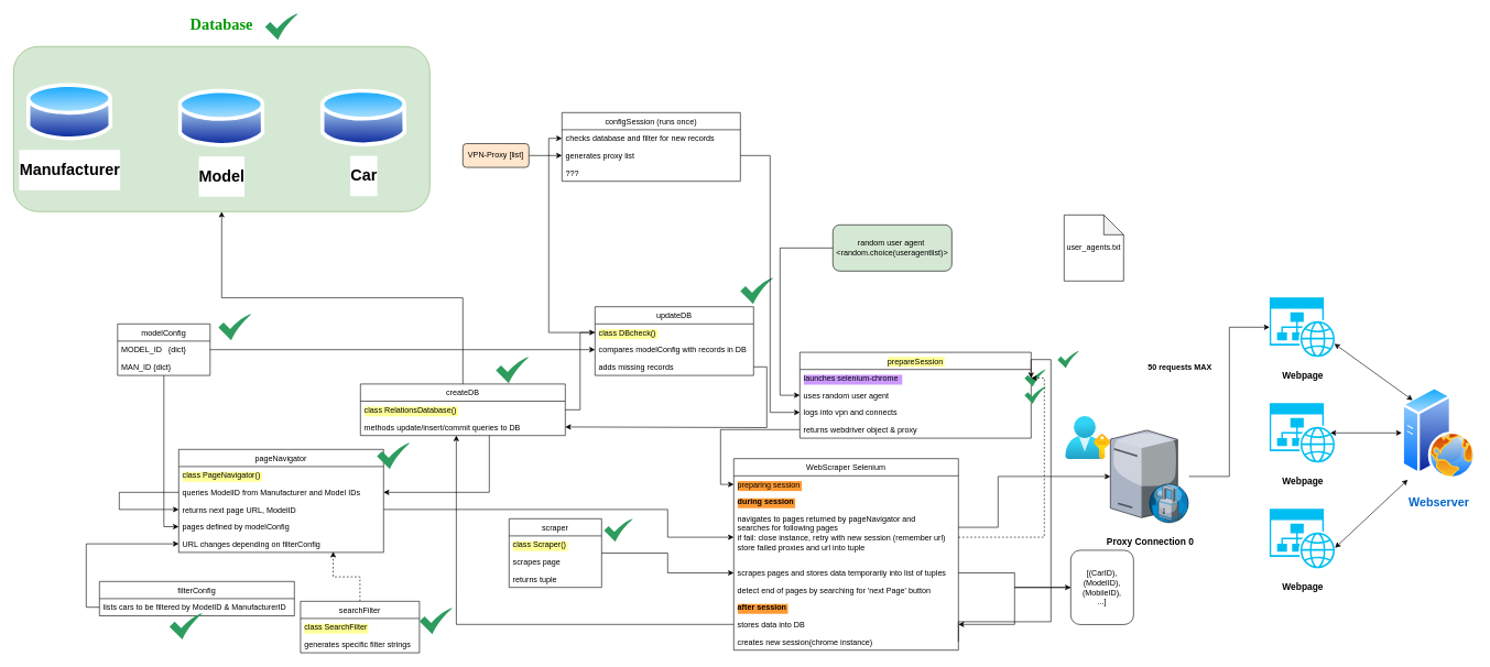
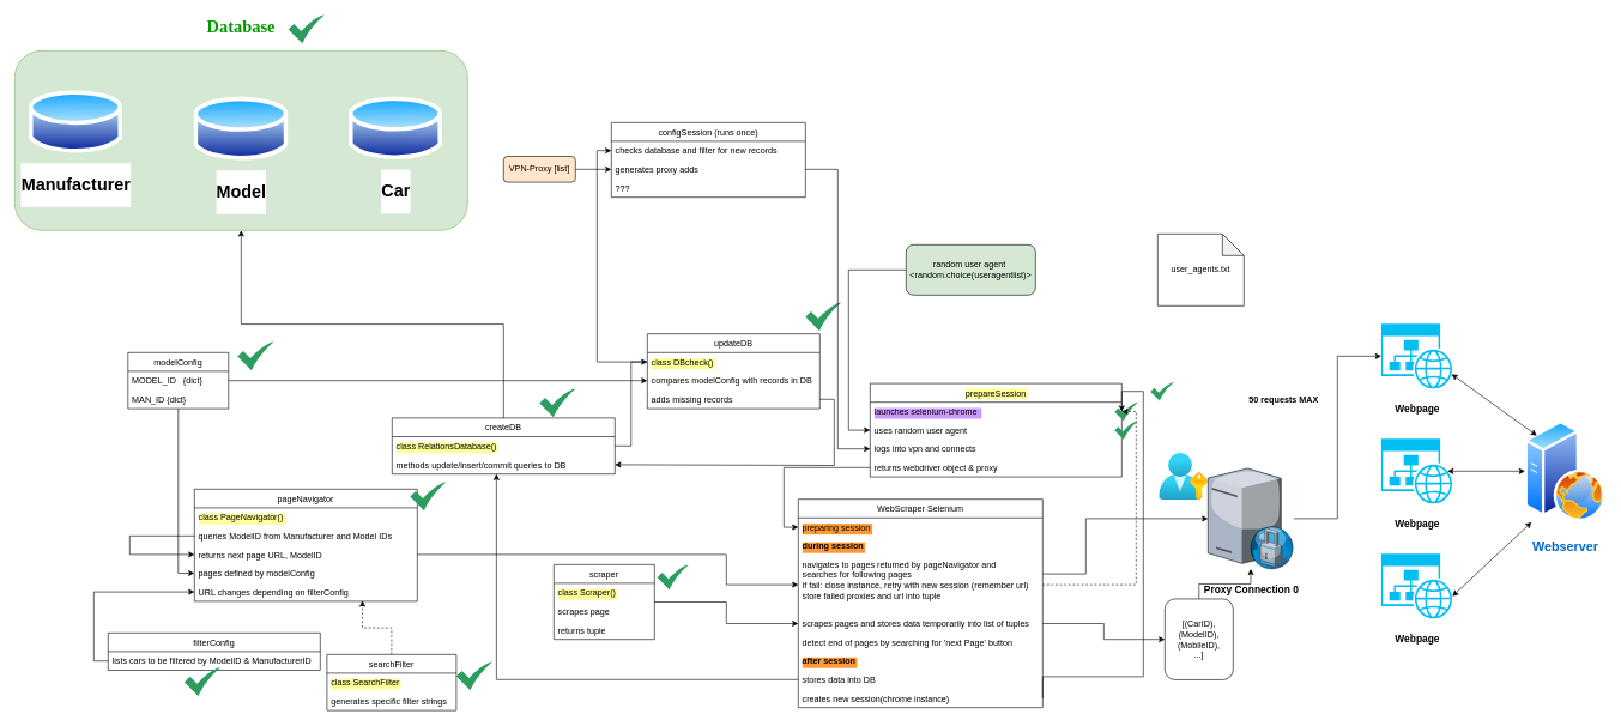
- <mxCell id="87" value="generates proxy list" style="text;strokeColor=none;fillColor=none;align=left;verticalAlign=top;spacingLeft=4;spacingRight=4;overflow=hidden;rotatable=0;points=[[0,0.5],[1,0.5]];portConstraint=eastwest;" vertex="1" parent="85"><mxGeometry y="52" width="270" height="26" as="geometry" /></mxCell>
+ <mxCell id="87" value="generates proxy adds" style="text;strokeColor=none;fillColor=none;align=left;verticalAlign=top;spacingLeft=4;spacingRight=4;overflow=hidden;rotatable=0;points=[[0,0.5],[1,0.5]];portConstraint=eastwest;" vertex="1" parent="85"><mxGeometry y="52" width="270" height="26" as="geometry" /></mxCell>
- <mxCell id="83" value="user_agents.txt" style="shape=note;whiteSpace=wrap;html=1;backgroundOutline=1;darkOpacity=0.05;" parent="1" vertex="1"><mxGeometry x="1610" y="325" width="90" height="100" as="geometry" /></mxCell>
+ <mxCell id="83" value="user_agents.txt" style="shape=note;whiteSpace=wrap;html=1;backgroundOutline=1;darkOpacity=0.05;" parent="1" vertex="1"><mxGeometry x="1610" y="325" width="120" height="100" as="geometry" /></mxCell>
- <mxCell id="50" style="edgeStyle=orthogonalEdgeStyle;rounded=0;orthogonalLoop=1;jettySize=auto;html=1;entryX=1;entryY=0.5;entryDx=0;entryDy=0;" parent="1" source="51" target="43" edge="1"><mxGeometry relative="1" as="geometry"><Array as="points"><mxPoint x="740" y="745" /></Array></mxGeometry></mxCell>
- <mxCell id="47" style="edgeStyle=orthogonalEdgeStyle;rounded=0;orthogonalLoop=1;jettySize=auto;html=1;entryX=1;entryY=0.5;entryDx=0;entryDy=0;fontColor=#4D4D4D;" parent="1" source="48" target="23" edge="1"><mxGeometry relative="1" as="geometry" /></mxCell>
+ <mxCell id="47" style="edgeStyle=orthogonalEdgeStyle;rounded=0;orthogonalLoop=1;jettySize=auto;html=1;fontColor=#4D4D4D;" parent="1" source="48" target="7" edge="1"><mxGeometry relative="1" as="geometry" /></mxCell>
